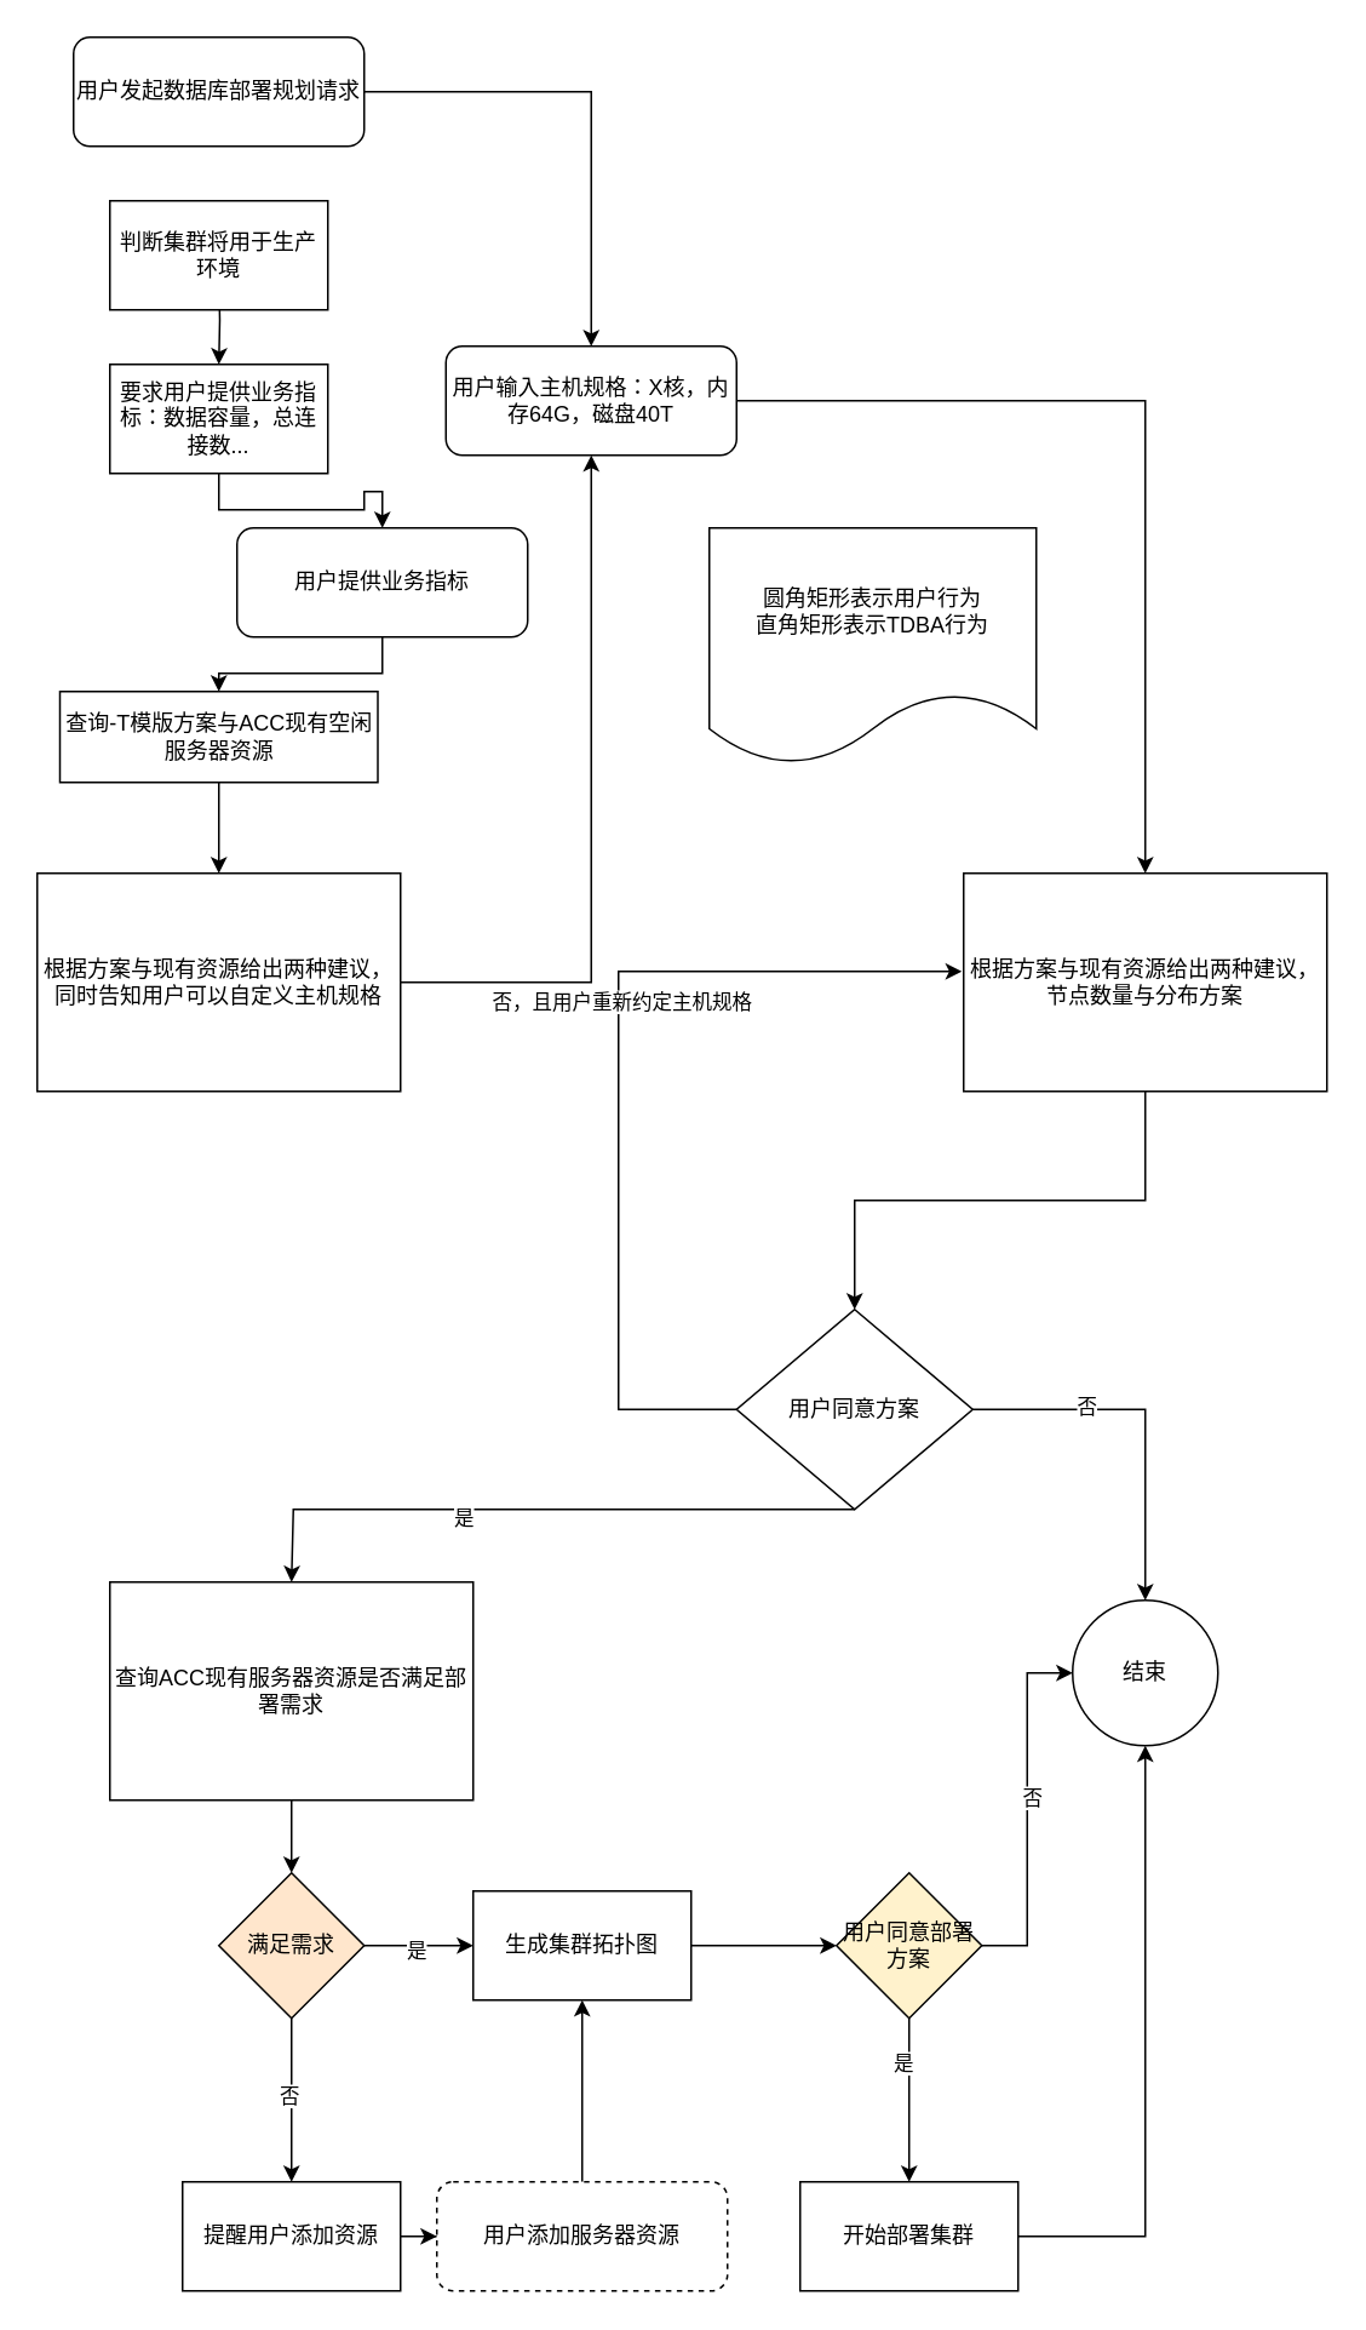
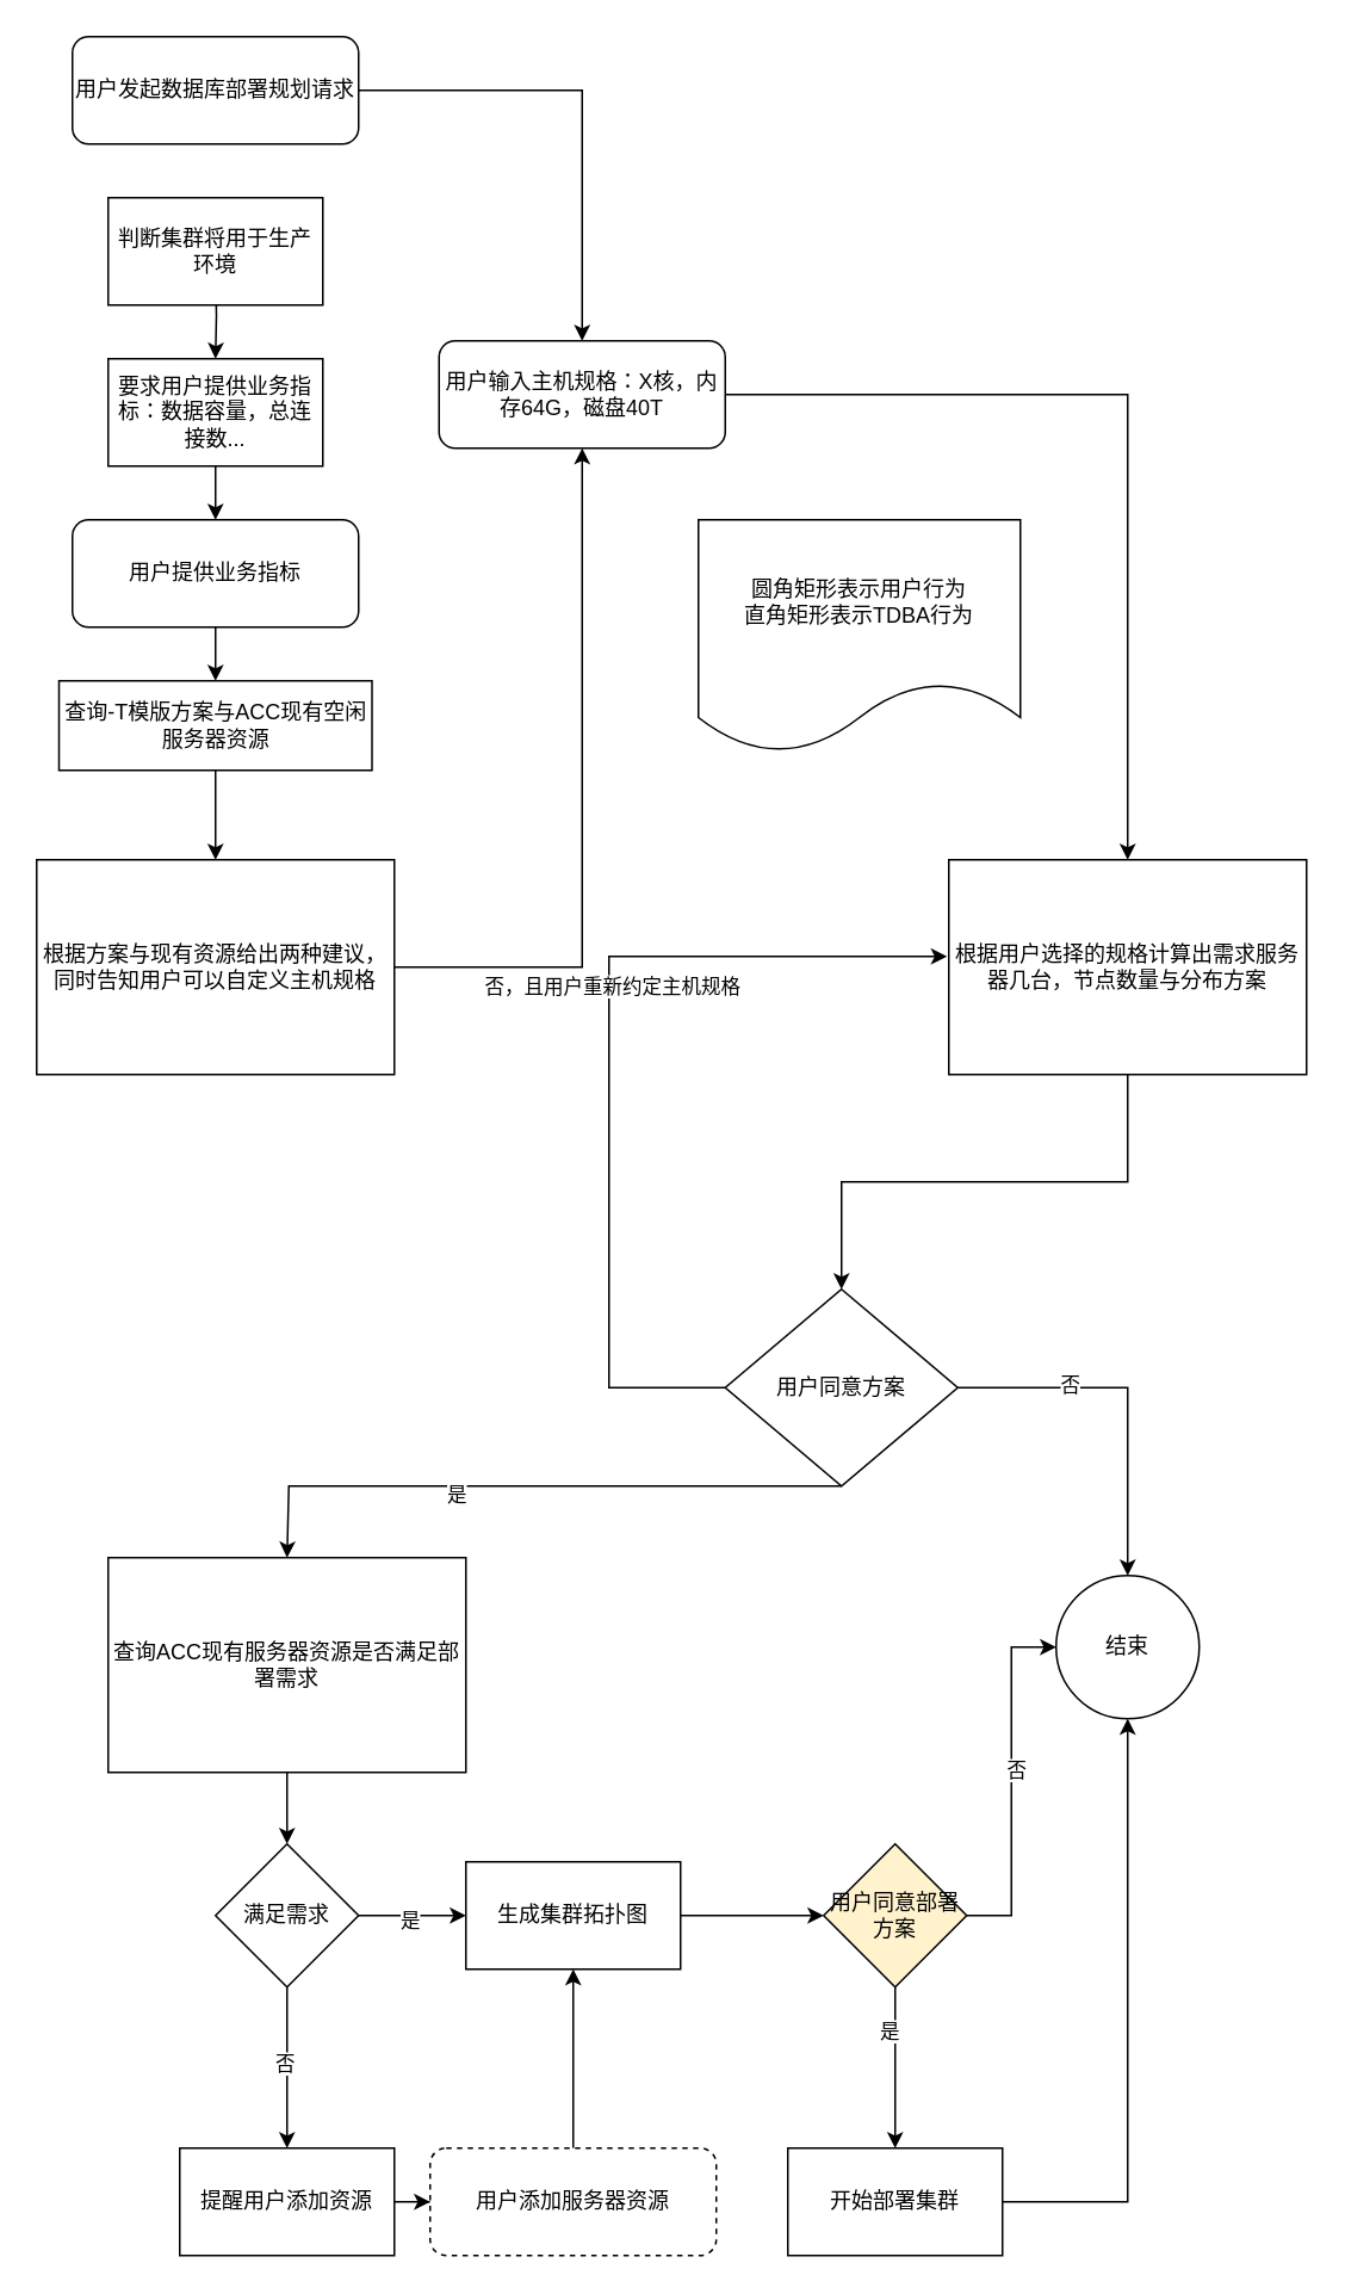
- <mxCell id="6" value="用户提供业务指标" style="rounded=1;whiteSpace=wrap;html=1;" parent="1" vertex="1"><mxGeometry x="130" y="290" width="160" height="60" as="geometry" /></mxCell>
+ <mxCell id="6" value="用户提供业务指标" style="rounded=1;whiteSpace=wrap;html=1;" parent="1" vertex="1"><mxGeometry x="40" y="290" width="160" height="60" as="geometry" /></mxCell>
- <mxCell id="14" value="根据方案与现有资源给出两种建议，节点数量与分布方案" style="whiteSpace=wrap;html=1;rounded=0;" parent="1" vertex="1"><mxGeometry x="530" y="480" width="200" height="120" as="geometry" /></mxCell>
+ <mxCell id="14" value="根据用户选择的规格计算出需求服务器几台，节点数量与分布方案" style="whiteSpace=wrap;html=1;rounded=0;" parent="1" vertex="1"><mxGeometry x="530" y="480" width="200" height="120" as="geometry" /></mxCell>
- <mxCell id="29" value="满足需求" style="rhombus;whiteSpace=wrap;html=1;rounded=0;fillColor=#ffe6cc;" parent="1" vertex="1"><mxGeometry x="120" y="1030" width="80" height="80" as="geometry" /></mxCell>
+ <mxCell id="29" value="满足需求" style="rhombus;whiteSpace=wrap;html=1;rounded=0;" parent="1" vertex="1"><mxGeometry x="120" y="1030" width="80" height="80" as="geometry" /></mxCell>
